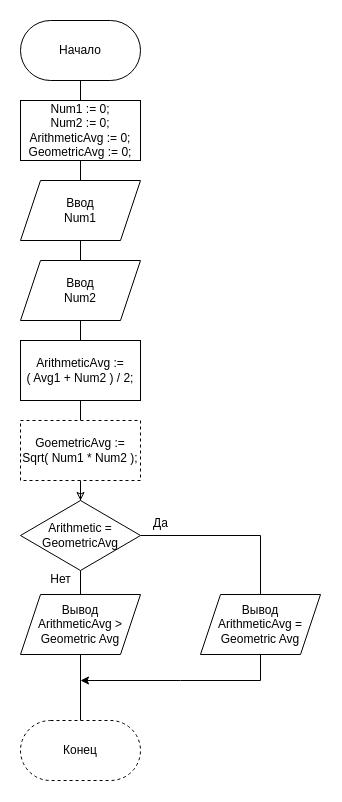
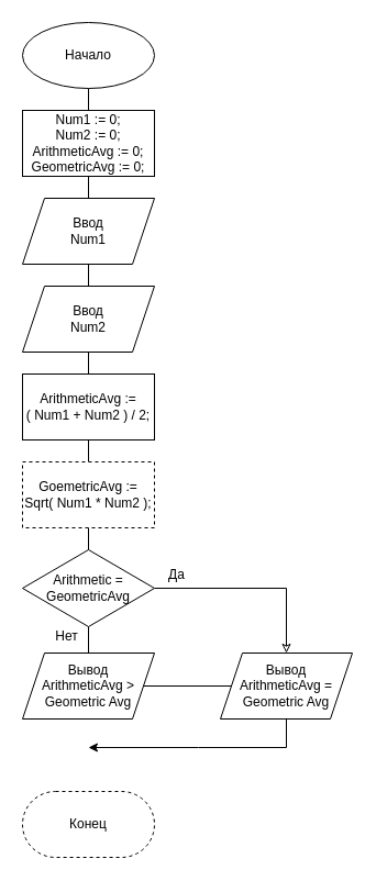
- <mxCell id="5" value="Начало" style="rounded=1;whiteSpace=wrap;html=1;arcSize=50;" parent="1" vertex="1"><mxGeometry x="20" y="20" width="120" height="60" as="geometry" /></mxCell>
+ <mxCell id="5" value="Начало" style="ellipse;whiteSpace=wrap;html=1;arcSize=50;" parent="1" vertex="1"><mxGeometry x="20" y="20" width="120" height="60" as="geometry" /></mxCell>
- <mxCell id="11" value="ArithmeticAvg := &lt;br&gt;( Avg1&amp;nbsp;+ Num2 ) / 2;" style="rounded=0;whiteSpace=wrap;html=1;" parent="1" vertex="1"><mxGeometry x="20" y="340" width="120" height="60" as="geometry" /></mxCell>
+ <mxCell id="11" value="ArithmeticAvg := &lt;br&gt;( Num1&amp;nbsp;+ Num2 ) / 2;" style="rounded=0;whiteSpace=wrap;html=1;" parent="1" vertex="1"><mxGeometry x="20" y="340" width="120" height="60" as="geometry" /></mxCell>
- <mxCell id="12" style="edgeStyle=orthogonalEdgeStyle;rounded=0;orthogonalLoop=1;jettySize=auto;html=1;entryX=0.5;entryY=0;entryDx=0;entryDy=0;endArrow=classic;endFill=0;" parent="1" source="13" target="16" edge="1"><mxGeometry relative="1" as="geometry" /></mxCell>
+ <mxCell id="12" style="edgeStyle=orthogonalEdgeStyle;rounded=0;orthogonalLoop=1;jettySize=auto;html=1;entryX=0.5;entryY=0;entryDx=0;entryDy=0;endArrow=none;endFill=0;" parent="1" source="13" target="16" edge="1"><mxGeometry relative="1" as="geometry" /></mxCell>
- <mxCell id="15" style="edgeStyle=orthogonalEdgeStyle;rounded=0;orthogonalLoop=1;jettySize=auto;html=1;entryX=0.5;entryY=0;entryDx=0;entryDy=0;endArrow=none;endFill=0;" parent="1" source="16" target="19" edge="1"><mxGeometry relative="1" as="geometry" /></mxCell>
+ <mxCell id="15" style="edgeStyle=orthogonalEdgeStyle;rounded=0;orthogonalLoop=1;jettySize=auto;html=1;entryX=0.5;entryY=0;entryDx=0;entryDy=0;endArrow=classic;endFill=0;" parent="1" source="16" target="19" edge="1"><mxGeometry relative="1" as="geometry" /></mxCell>
- <mxCell id="17" style="edgeStyle=orthogonalEdgeStyle;rounded=0;orthogonalLoop=1;jettySize=auto;html=1;entryX=0.5;entryY=0;entryDx=0;entryDy=0;endArrow=none;endFill=0;" parent="1" source="18" target="20" edge="1"><mxGeometry relative="1" as="geometry" /></mxCell>
+ <mxCell id="17" style="edgeStyle=orthogonalEdgeStyle;rounded=0;orthogonalLoop=1;jettySize=auto;html=1;endArrow=none;endFill=0;" parent="1" source="18" target="19" edge="1"><mxGeometry relative="1" as="geometry" /></mxCell>
